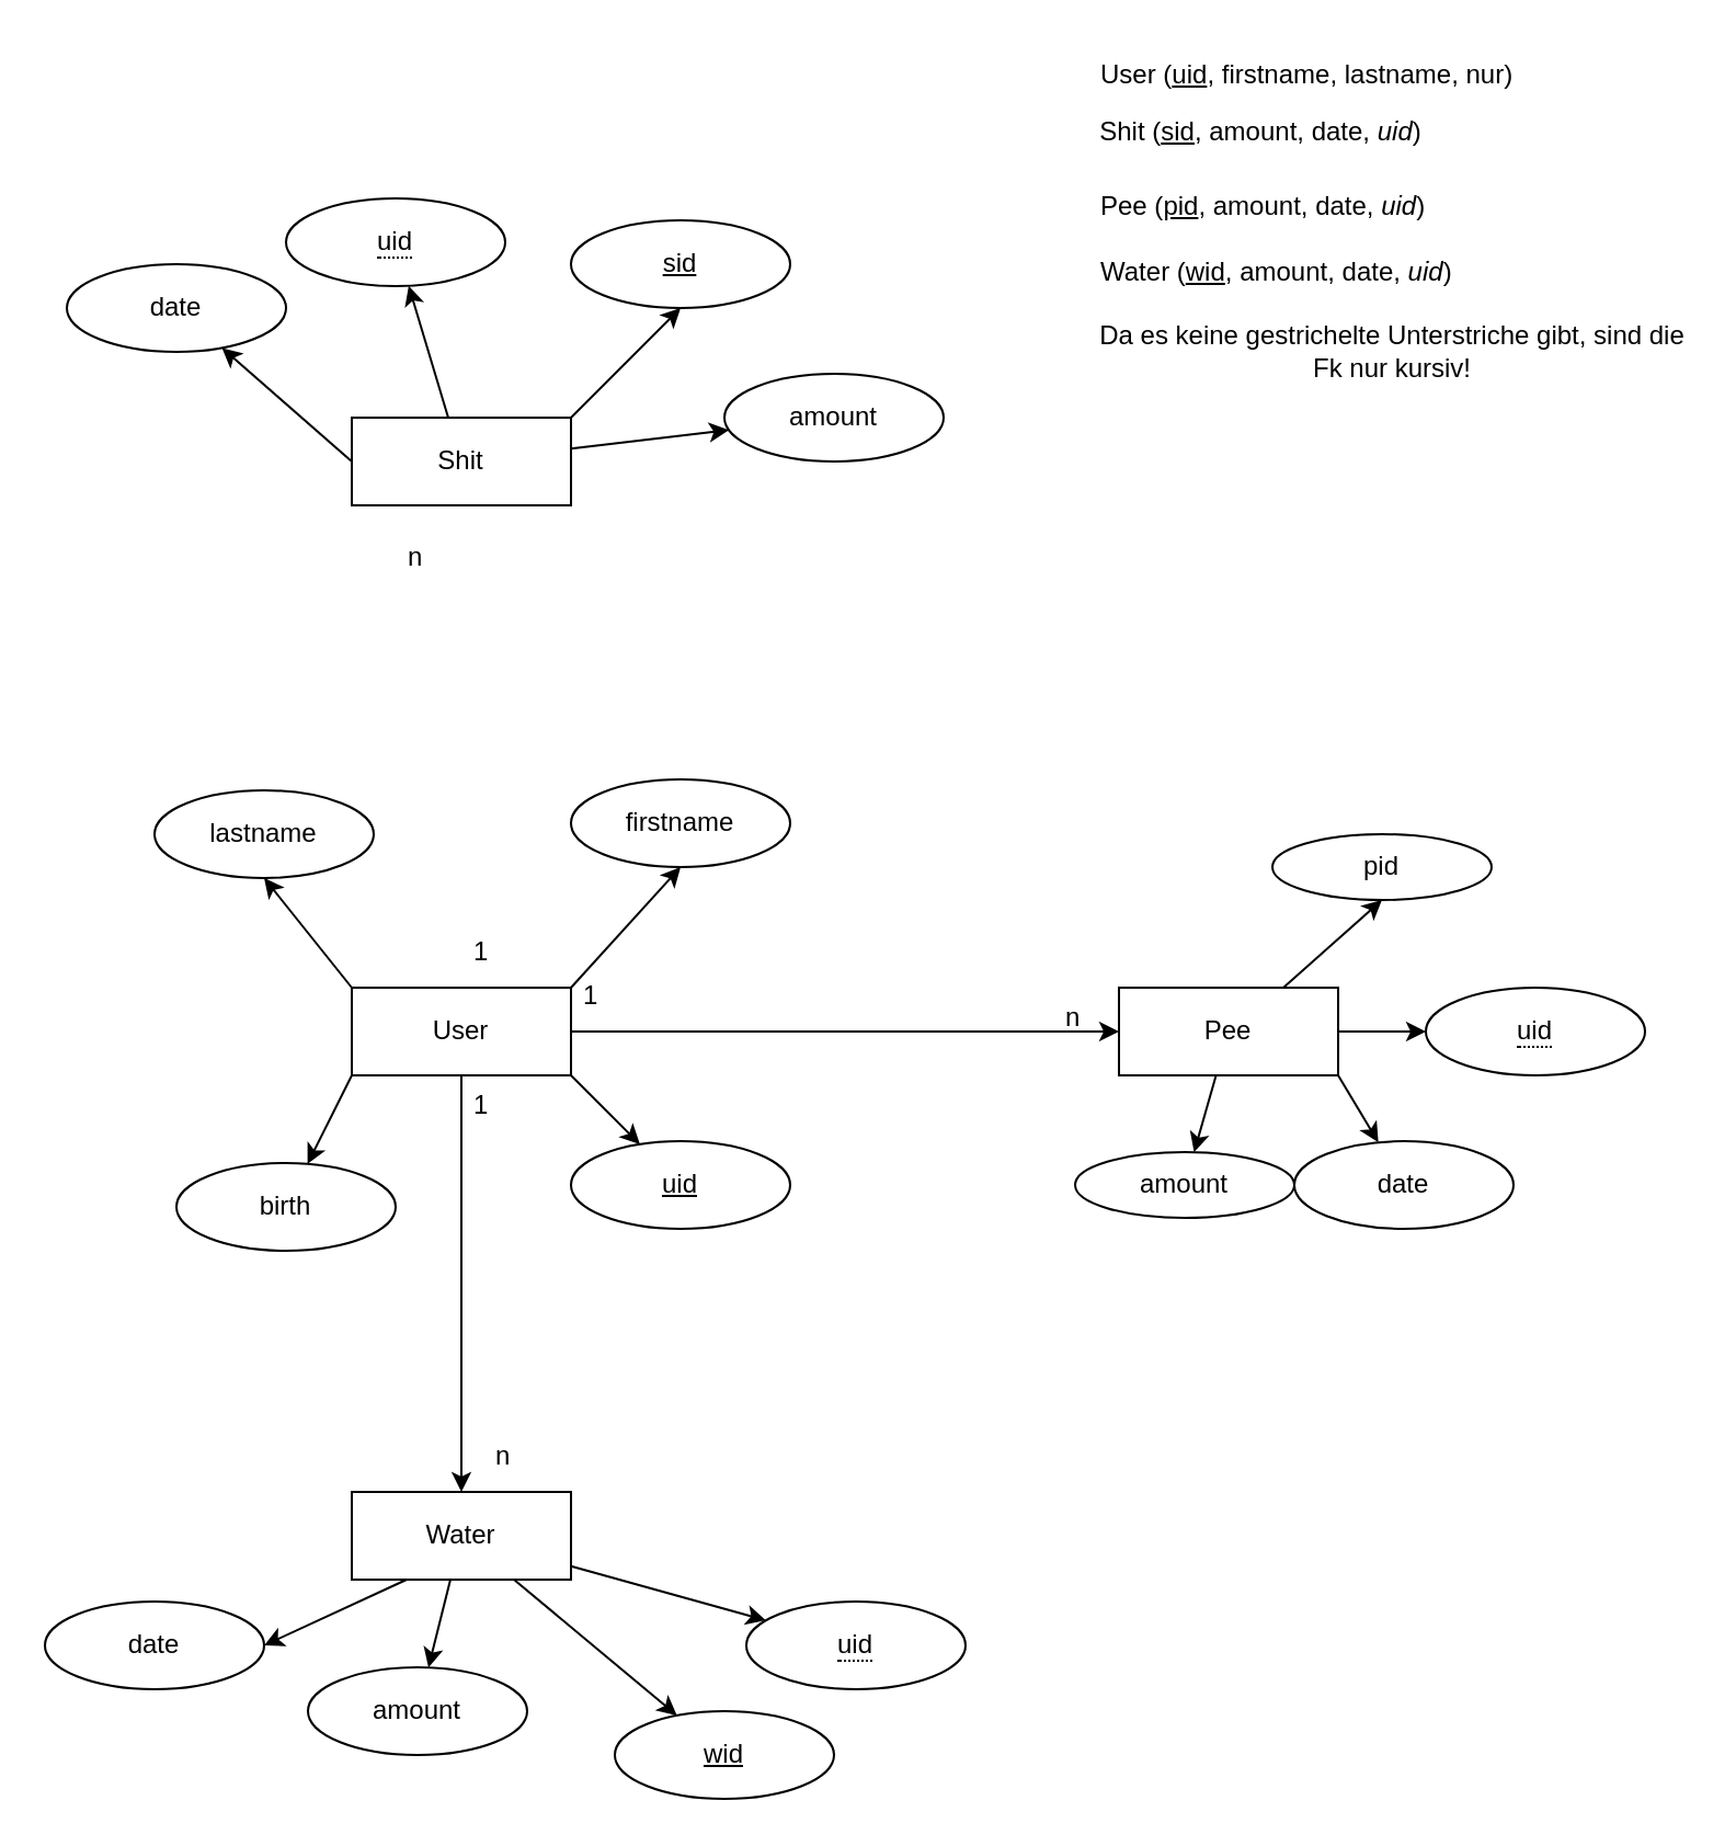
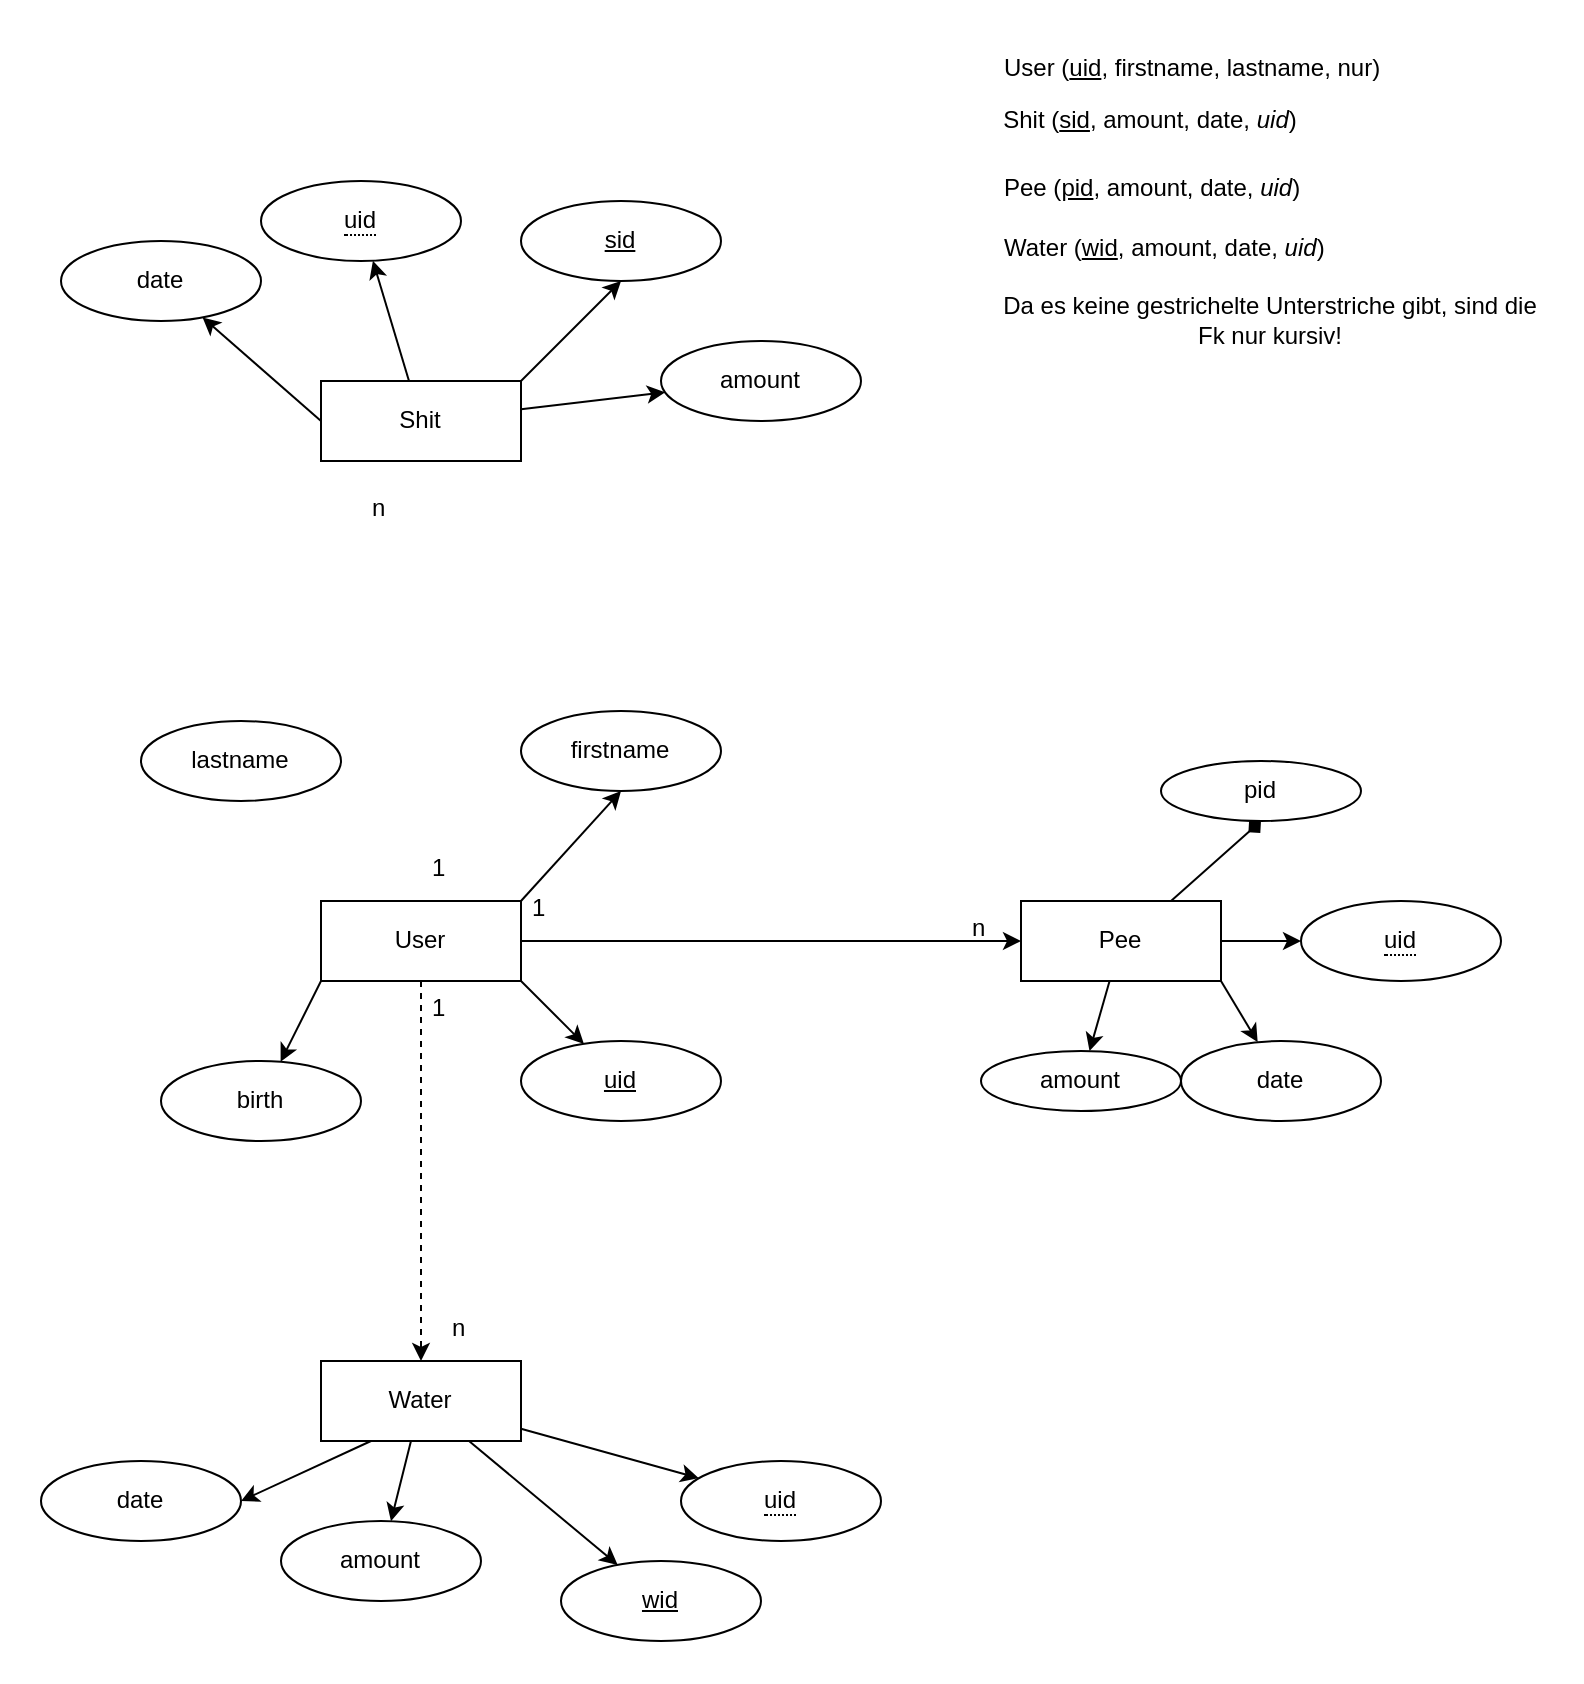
- <mxCell id="22" style="rounded=0;orthogonalLoop=1;jettySize=auto;html=1;exitX=0.75;exitY=0;exitDx=0;exitDy=0;entryX=0.5;entryY=1;entryDx=0;entryDy=0;" parent="1" source="23" target="36" edge="1"><mxGeometry relative="1" as="geometry" /></mxCell>
+ <mxCell id="22" style="rounded=0;orthogonalLoop=1;jettySize=auto;html=1;exitX=0.75;exitY=0;exitDx=0;exitDy=0;entryX=0.5;entryY=1;entryDx=0;entryDy=0;endArrow=diamond;" parent="1" source="23" target="36" edge="1"><mxGeometry relative="1" as="geometry" /></mxCell>
- <mxCell id="5" style="rounded=0;orthogonalLoop=1;jettySize=auto;html=1;exitX=0;exitY=0;exitDx=0;exitDy=0;entryX=0.5;entryY=1;entryDx=0;entryDy=0;" parent="1" source="8" target="39" edge="1"><mxGeometry relative="1" as="geometry" /></mxCell>
- <mxCell id="2" value="" style="edgeStyle=orthogonalEdgeStyle;rounded=0;orthogonalLoop=1;jettySize=auto;html=1;" parent="1" source="8" target="18" edge="1"><mxGeometry relative="1" as="geometry" /></mxCell>
+ <mxCell id="2" value="" style="edgeStyle=orthogonalEdgeStyle;rounded=0;orthogonalLoop=1;jettySize=auto;html=1;dashed=1;" parent="1" source="8" target="18" edge="1"><mxGeometry relative="1" as="geometry" /></mxCell>
